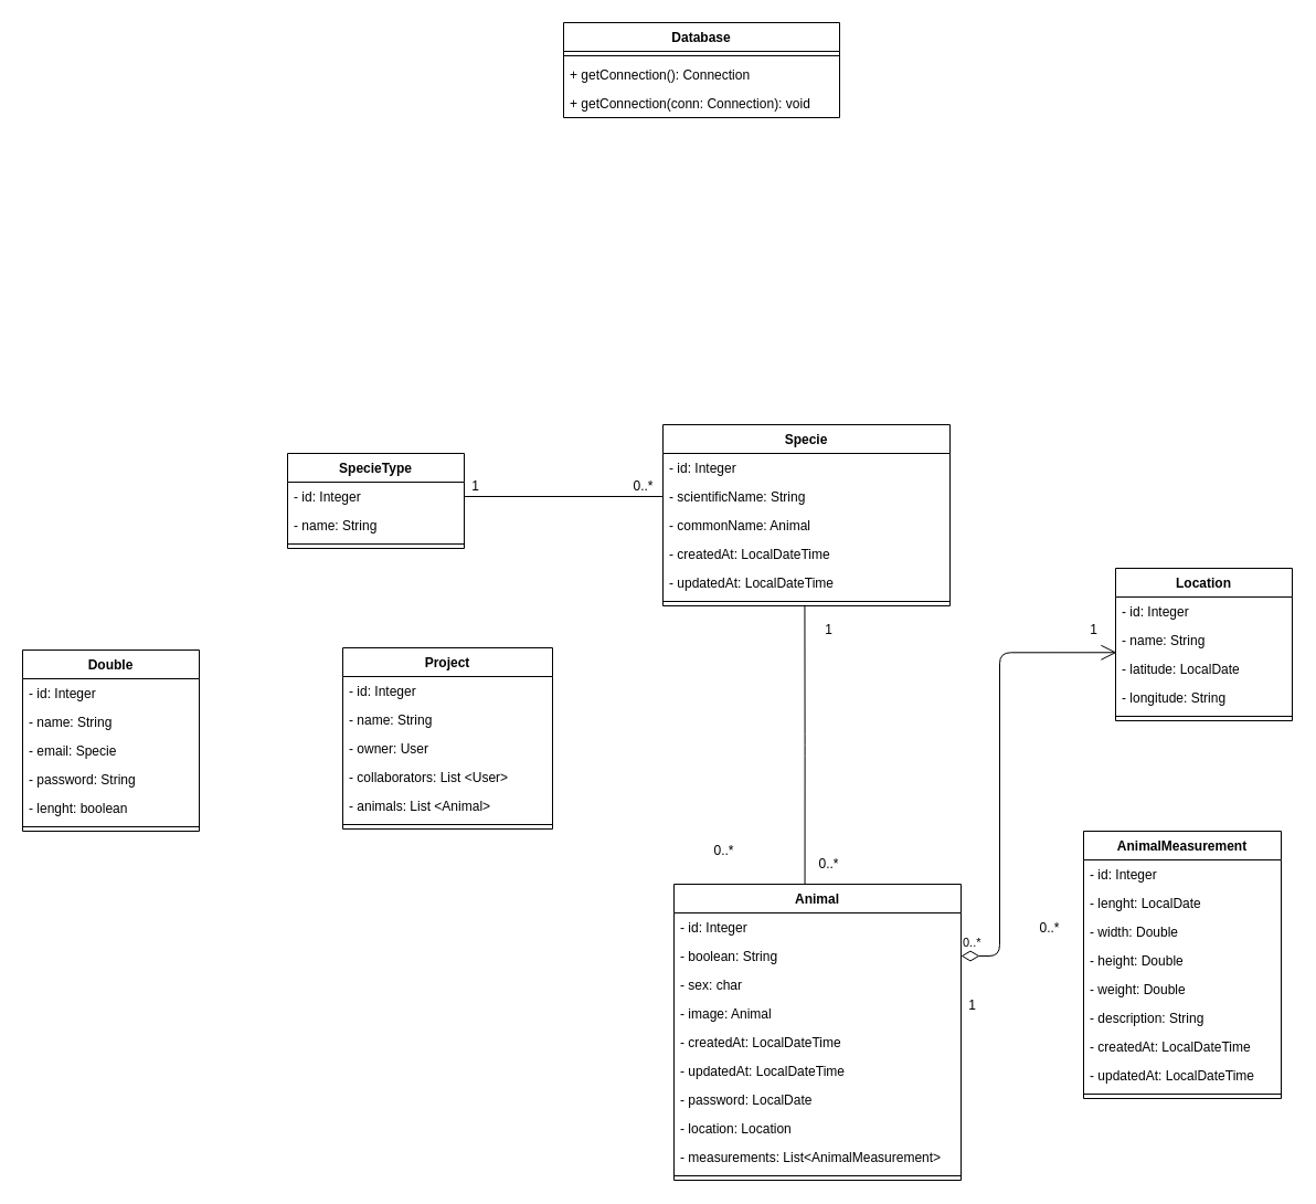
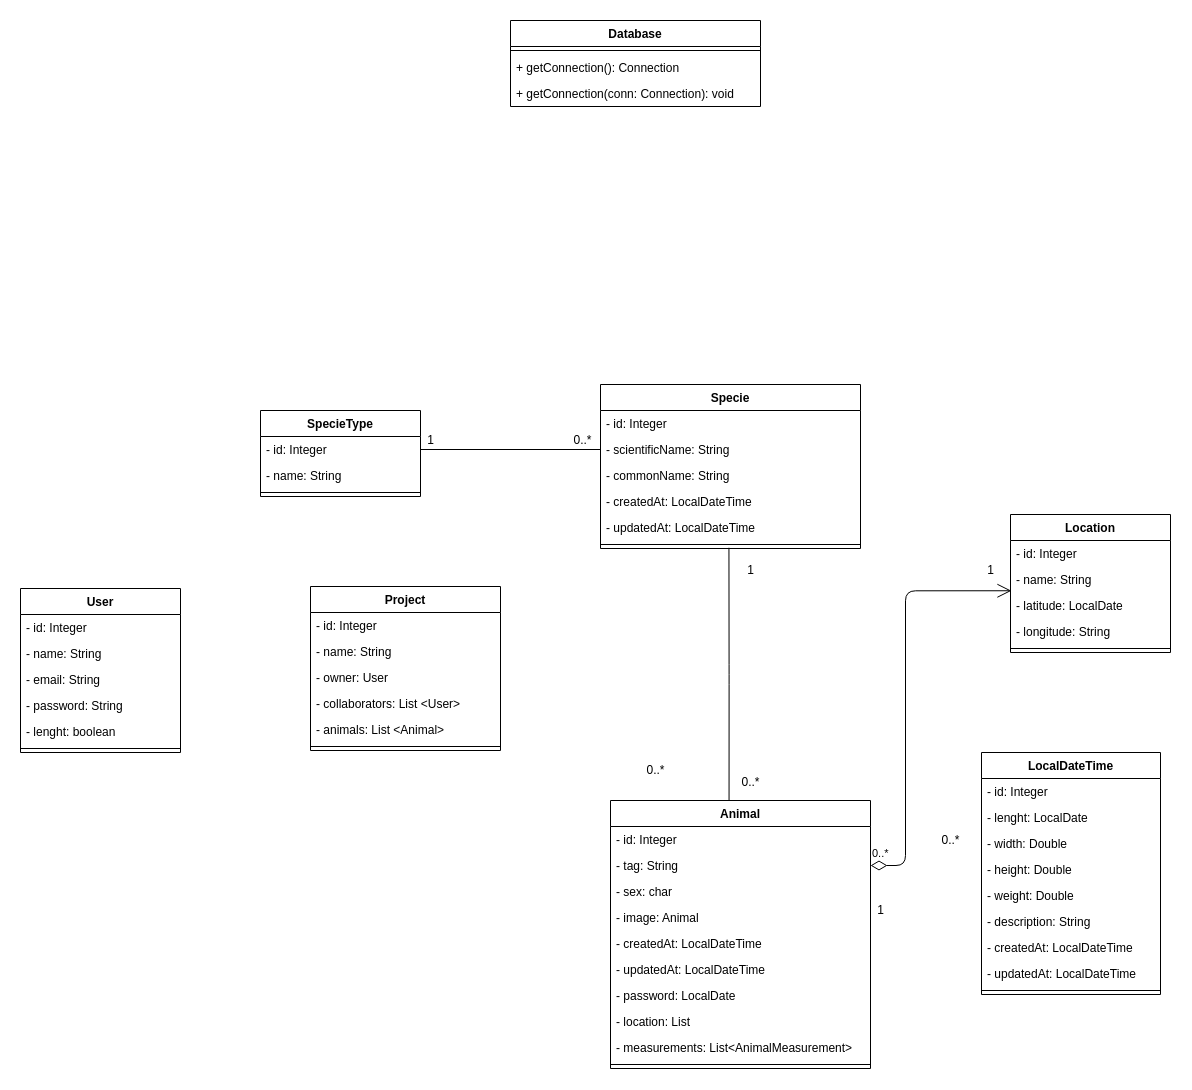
- <mxCell id="25" value="- commonName: Animal" style="text;strokeColor=none;fillColor=none;align=left;verticalAlign=top;spacingLeft=4;spacingRight=4;overflow=hidden;rotatable=0;points=[[0,0.5],[1,0.5]];portConstraint=eastwest;" parent="22" vertex="1"><mxGeometry y="78" width="260" height="26" as="geometry" /></mxCell>
+ <mxCell id="25" value="- commonName: String" style="text;strokeColor=none;fillColor=none;align=left;verticalAlign=top;spacingLeft=4;spacingRight=4;overflow=hidden;rotatable=0;points=[[0,0.5],[1,0.5]];portConstraint=eastwest;" parent="22" vertex="1"><mxGeometry y="78" width="260" height="26" as="geometry" /></mxCell>
- <mxCell id="8" value="Double" style="swimlane;fontStyle=1;align=center;verticalAlign=top;childLayout=stackLayout;horizontal=1;startSize=26;horizontalStack=0;resizeParent=1;resizeParentMax=0;resizeLast=0;collapsible=1;marginBottom=0;" parent="1" vertex="1"><mxGeometry x="20" y="588" width="160" height="164" as="geometry" /></mxCell>
+ <mxCell id="8" value="User" style="swimlane;fontStyle=1;align=center;verticalAlign=top;childLayout=stackLayout;horizontal=1;startSize=26;horizontalStack=0;resizeParent=1;resizeParentMax=0;resizeLast=0;collapsible=1;marginBottom=0;" parent="1" vertex="1"><mxGeometry x="20" y="588" width="160" height="164" as="geometry" /></mxCell>
- <mxCell id="11" value="- email: Specie" style="text;strokeColor=none;fillColor=none;align=left;verticalAlign=top;spacingLeft=4;spacingRight=4;overflow=hidden;rotatable=0;points=[[0,0.5],[1,0.5]];portConstraint=eastwest;" parent="8" vertex="1"><mxGeometry y="78" width="160" height="26" as="geometry" /></mxCell>
+ <mxCell id="11" value="- email: String" style="text;strokeColor=none;fillColor=none;align=left;verticalAlign=top;spacingLeft=4;spacingRight=4;overflow=hidden;rotatable=0;points=[[0,0.5],[1,0.5]];portConstraint=eastwest;" parent="8" vertex="1"><mxGeometry y="78" width="160" height="26" as="geometry" /></mxCell>
- <mxCell id="29" value="AnimalMeasurement" style="swimlane;fontStyle=1;align=center;verticalAlign=top;childLayout=stackLayout;horizontal=1;startSize=26;horizontalStack=0;resizeParent=1;resizeParentMax=0;resizeLast=0;collapsible=1;marginBottom=0;" parent="1" vertex="1"><mxGeometry x="981" y="752" width="179" height="242" as="geometry" /></mxCell>
+ <mxCell id="29" value="LocalDateTime" style="swimlane;fontStyle=1;align=center;verticalAlign=top;childLayout=stackLayout;horizontal=1;startSize=26;horizontalStack=0;resizeParent=1;resizeParentMax=0;resizeLast=0;collapsible=1;marginBottom=0;" parent="1" vertex="1"><mxGeometry x="981" y="752" width="179" height="242" as="geometry" /></mxCell>
- <mxCell id="46" value="- boolean: String" style="text;strokeColor=none;fillColor=none;align=left;verticalAlign=top;spacingLeft=4;spacingRight=4;overflow=hidden;rotatable=0;points=[[0,0.5],[1,0.5]];portConstraint=eastwest;" parent="44" vertex="1"><mxGeometry y="52" width="260" height="26" as="geometry" /></mxCell>
+ <mxCell id="46" value="- tag: String" style="text;strokeColor=none;fillColor=none;align=left;verticalAlign=top;spacingLeft=4;spacingRight=4;overflow=hidden;rotatable=0;points=[[0,0.5],[1,0.5]];portConstraint=eastwest;" parent="44" vertex="1"><mxGeometry y="52" width="260" height="26" as="geometry" /></mxCell>
- <mxCell id="52" value="- location: Location" style="text;strokeColor=none;fillColor=none;align=left;verticalAlign=top;spacingLeft=4;spacingRight=4;overflow=hidden;rotatable=0;points=[[0,0.5],[1,0.5]];portConstraint=eastwest;" parent="44" vertex="1"><mxGeometry y="208" width="260" height="26" as="geometry" /></mxCell>
+ <mxCell id="52" value="- location: List" style="text;strokeColor=none;fillColor=none;align=left;verticalAlign=top;spacingLeft=4;spacingRight=4;overflow=hidden;rotatable=0;points=[[0,0.5],[1,0.5]];portConstraint=eastwest;" parent="44" vertex="1"><mxGeometry y="208" width="260" height="26" as="geometry" /></mxCell>
